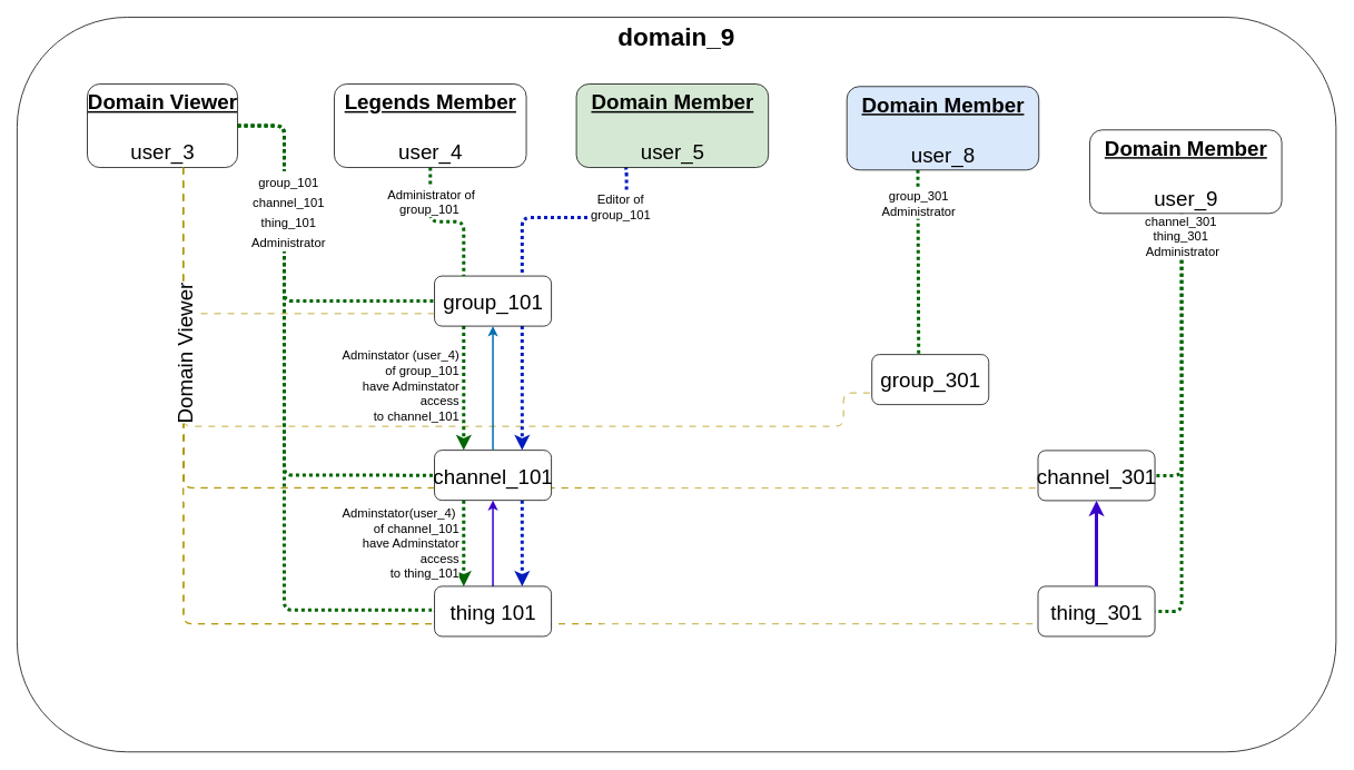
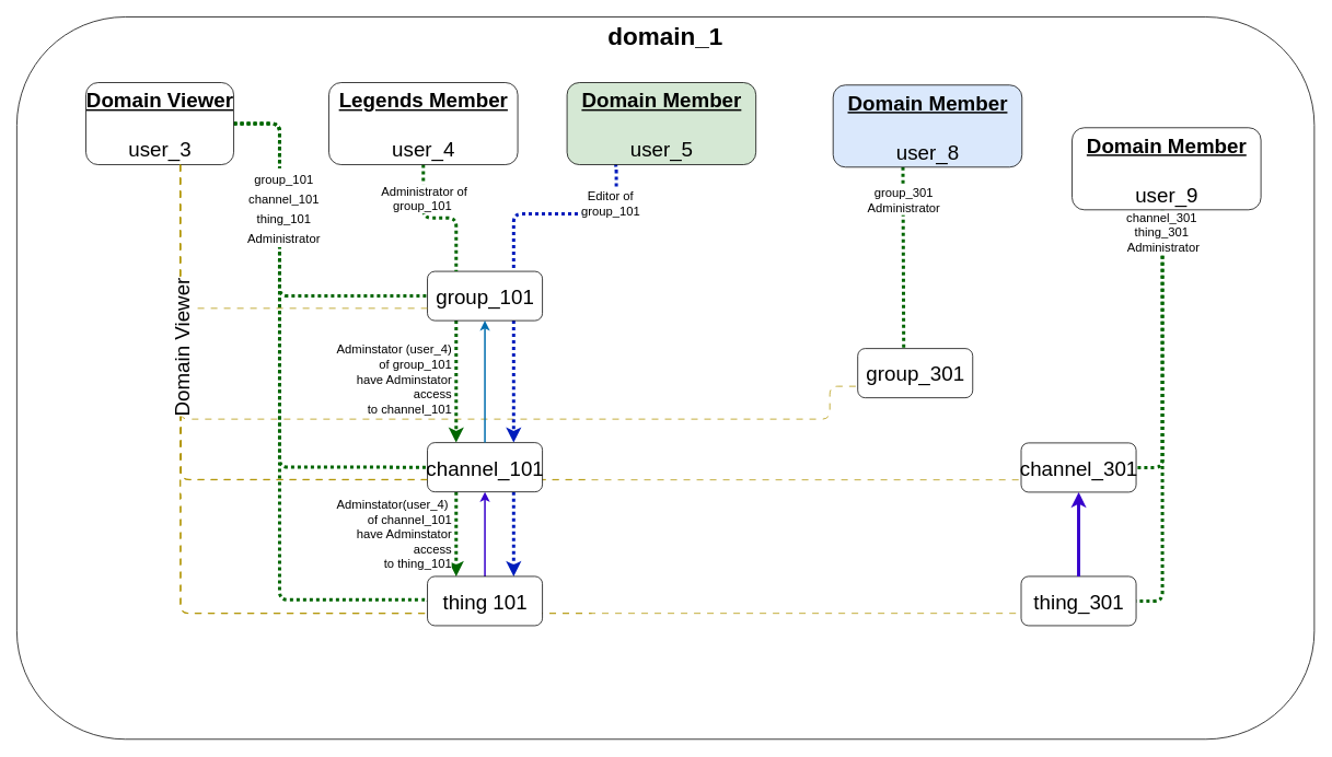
- <mxCell id="8" value="&lt;font style=&quot;font-size: 30px;&quot;&gt;&lt;b style=&quot;&quot;&gt;domain_9&lt;/b&gt;&lt;/font&gt;" style="rounded=1;whiteSpace=wrap;html=1;verticalAlign=top;fillColor=default;" parent="7" vertex="1"><mxGeometry x="20" y="20" width="1580" height="880" as="geometry" /></mxCell>
+ <mxCell id="8" value="&lt;font style=&quot;font-size: 30px;&quot;&gt;&lt;b style=&quot;&quot;&gt;domain_1&lt;/b&gt;&lt;/font&gt;" style="rounded=1;whiteSpace=wrap;html=1;verticalAlign=top;fillColor=default;" parent="7" vertex="1"><mxGeometry x="20" y="20" width="1580" height="880" as="geometry" /></mxCell>
